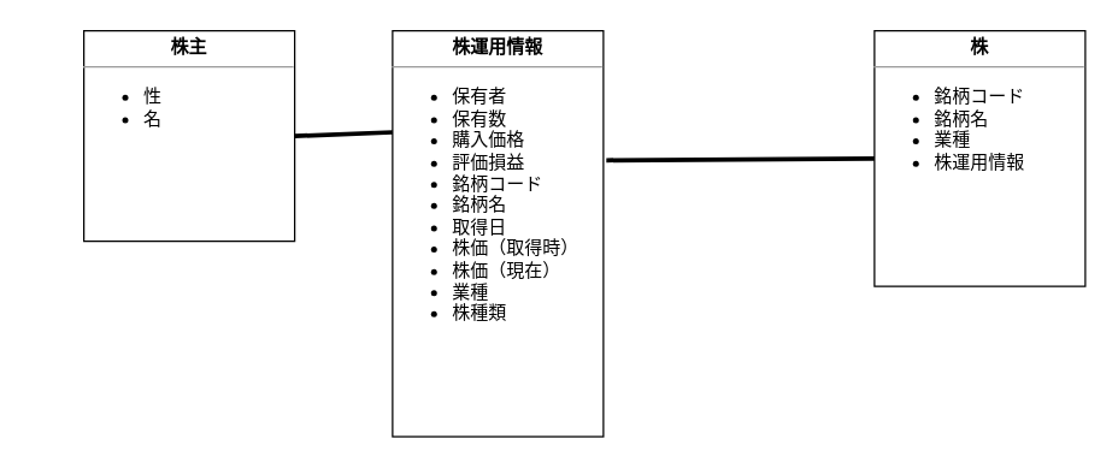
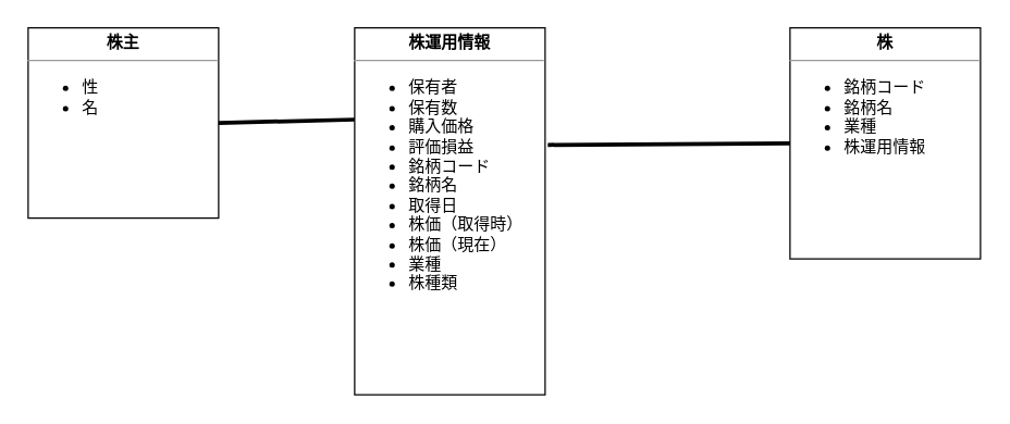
- <mxCell id="2" value="&lt;p style=&quot;margin:0px;margin-top:4px;text-align:center;&quot;&gt;&lt;b&gt;株主&lt;/b&gt;&lt;/p&gt;&lt;hr size=&quot;1&quot;&gt;&lt;div style=&quot;height:2px;&quot;&gt;&lt;ul&gt;&lt;li&gt;性&lt;/li&gt;&lt;li&gt;名&lt;/li&gt;&lt;/ul&gt;&lt;/div&gt;" style="verticalAlign=top;align=left;overflow=fill;fontSize=12;fontFamily=Helvetica;html=1;" vertex="1" parent="1"><mxGeometry x="55" y="20" width="140" height="140" as="geometry" /></mxCell>
+ <mxCell id="2" value="&lt;p style=&quot;margin:0px;margin-top:4px;text-align:center;&quot;&gt;&lt;b&gt;株主&lt;/b&gt;&lt;/p&gt;&lt;hr size=&quot;1&quot;&gt;&lt;div style=&quot;height:2px;&quot;&gt;&lt;ul&gt;&lt;li&gt;性&lt;/li&gt;&lt;li&gt;名&lt;/li&gt;&lt;/ul&gt;&lt;/div&gt;" style="verticalAlign=top;align=left;overflow=fill;fontSize=12;fontFamily=Helvetica;html=1;" vertex="1" parent="1"><mxGeometry x="20" y="20" width="140" height="140" as="geometry" /></mxCell>
